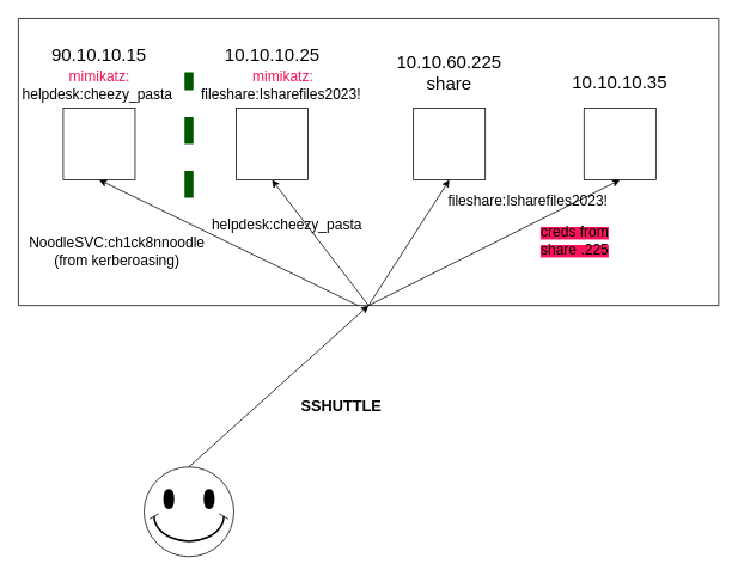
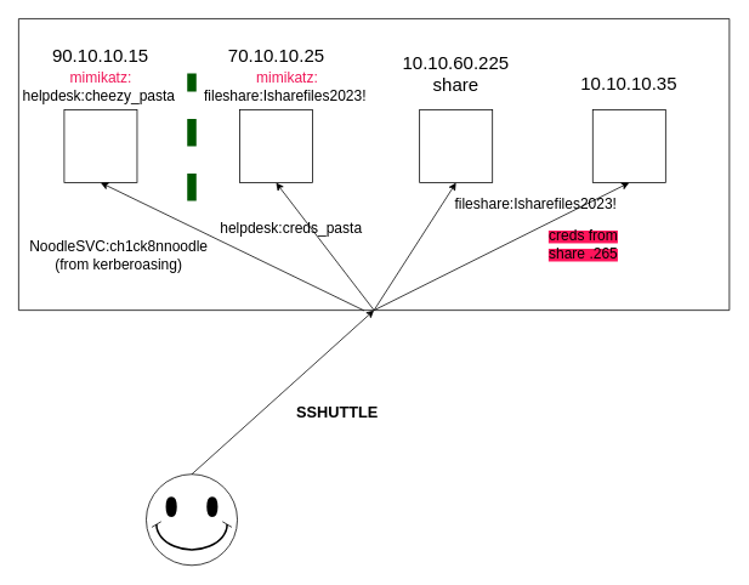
- <mxCell id="10" value="&lt;font style=&quot;font-size: 20px;&quot;&gt;10.10.10.25&lt;/font&gt;" style="text;html=1;strokeColor=none;fillColor=none;align=center;verticalAlign=middle;whiteSpace=wrap;rounded=0;" vertex="1" parent="4"><mxGeometry x="202.5" y="20" width="160" height="40" as="geometry" /></mxCell>
+ <mxCell id="10" value="&lt;font style=&quot;font-size: 20px;&quot;&gt;70.10.10.25&lt;/font&gt;" style="text;html=1;strokeColor=none;fillColor=none;align=center;verticalAlign=middle;whiteSpace=wrap;rounded=0;" vertex="1" parent="4"><mxGeometry x="202.5" y="20" width="160" height="40" as="geometry" /></mxCell>
- <mxCell id="14" value="&lt;font style=&quot;font-size: 16px;&quot;&gt;helpdesk:cheezy_pasta&amp;nbsp;&lt;/font&gt;" style="text;html=1;strokeColor=none;fillColor=none;align=center;verticalAlign=middle;whiteSpace=wrap;rounded=0;" vertex="1" parent="4"><mxGeometry x="203" y="215" width="197" height="30" as="geometry" /></mxCell>
+ <mxCell id="14" value="&lt;font style=&quot;font-size: 16px;&quot;&gt;helpdesk:creds_pasta&amp;nbsp;&lt;/font&gt;" style="text;html=1;strokeColor=none;fillColor=none;align=center;verticalAlign=middle;whiteSpace=wrap;rounded=0;" vertex="1" parent="4"><mxGeometry x="203" y="215" width="197" height="30" as="geometry" /></mxCell>
- <mxCell id="23" value="&lt;span style=&quot;background-color: rgb(255, 20, 91);&quot;&gt;&lt;font style=&quot;font-size: 16px;&quot;&gt;creds from share .225&lt;/font&gt;&lt;/span&gt;" style="text;html=1;strokeColor=none;fillColor=none;align=center;verticalAlign=middle;whiteSpace=wrap;rounded=0;" vertex="1" parent="4"><mxGeometry x="570" y="230" width="100" height="35" as="geometry" /></mxCell>
+ <mxCell id="23" value="&lt;span style=&quot;background-color: rgb(255, 20, 91);&quot;&gt;&lt;font style=&quot;font-size: 16px;&quot;&gt;creds from share .265&lt;/font&gt;&lt;/span&gt;" style="text;html=1;strokeColor=none;fillColor=none;align=center;verticalAlign=middle;whiteSpace=wrap;rounded=0;" vertex="1" parent="4"><mxGeometry x="570" y="230" width="100" height="35" as="geometry" /></mxCell>
- <mxCell id="24" value="&lt;h1&gt;&lt;font style=&quot;font-size: 17px;&quot;&gt;SSHUTTLE&lt;/font&gt;&lt;/h1&gt;" style="text;html=1;strokeColor=none;fillColor=none;spacing=5;spacingTop=-20;whiteSpace=wrap;overflow=hidden;rounded=0;" parent="1" vertex="1"><mxGeometry x="330" y="430" width="120" height="60" as="geometry" /></mxCell>
+ <mxCell id="24" value="&lt;h1&gt;&lt;font style=&quot;font-size: 17px;&quot;&gt;SSHUTTLE&lt;/font&gt;&lt;/h1&gt;" style="text;html=1;strokeColor=none;fillColor=none;spacing=5;spacingTop=-20;whiteSpace=wrap;overflow=hidden;rounded=0;" parent="1" vertex="1"><mxGeometry x="320" y="430" width="120" height="60" as="geometry" /></mxCell>
